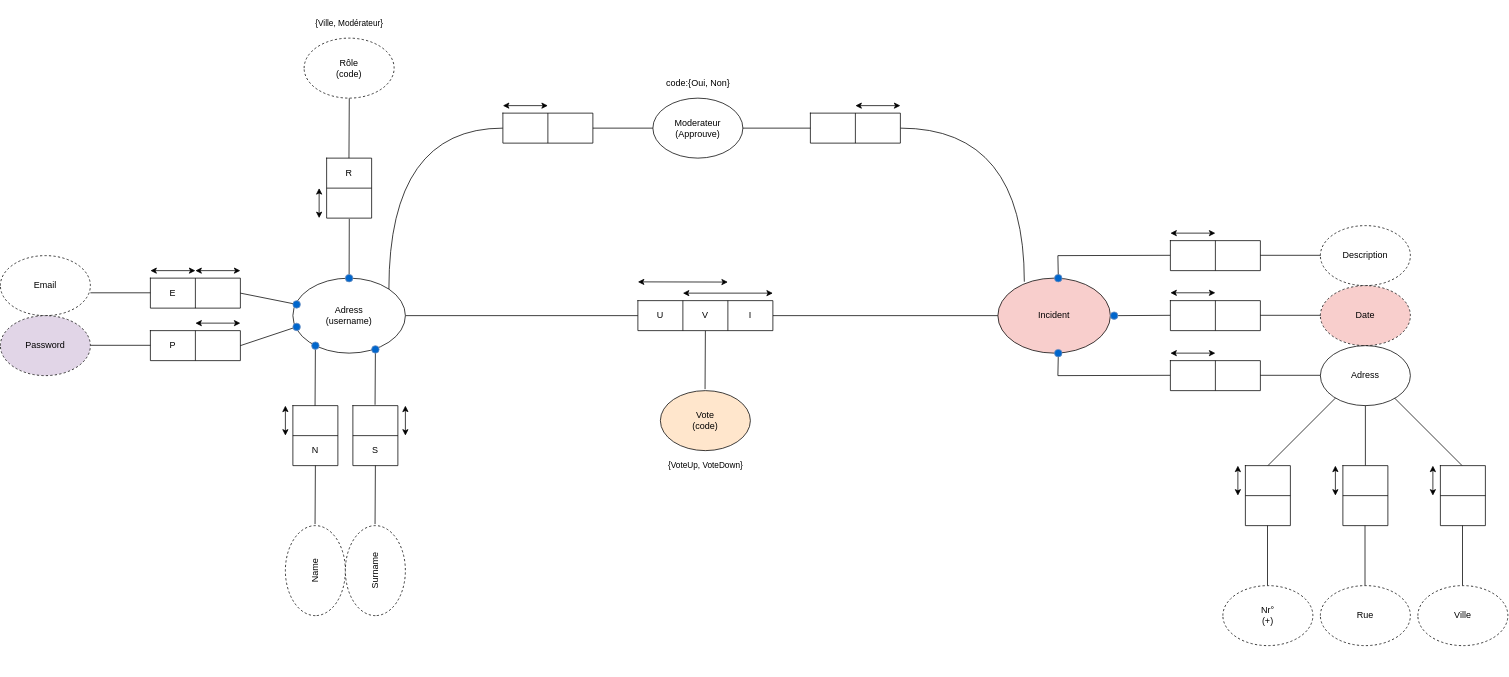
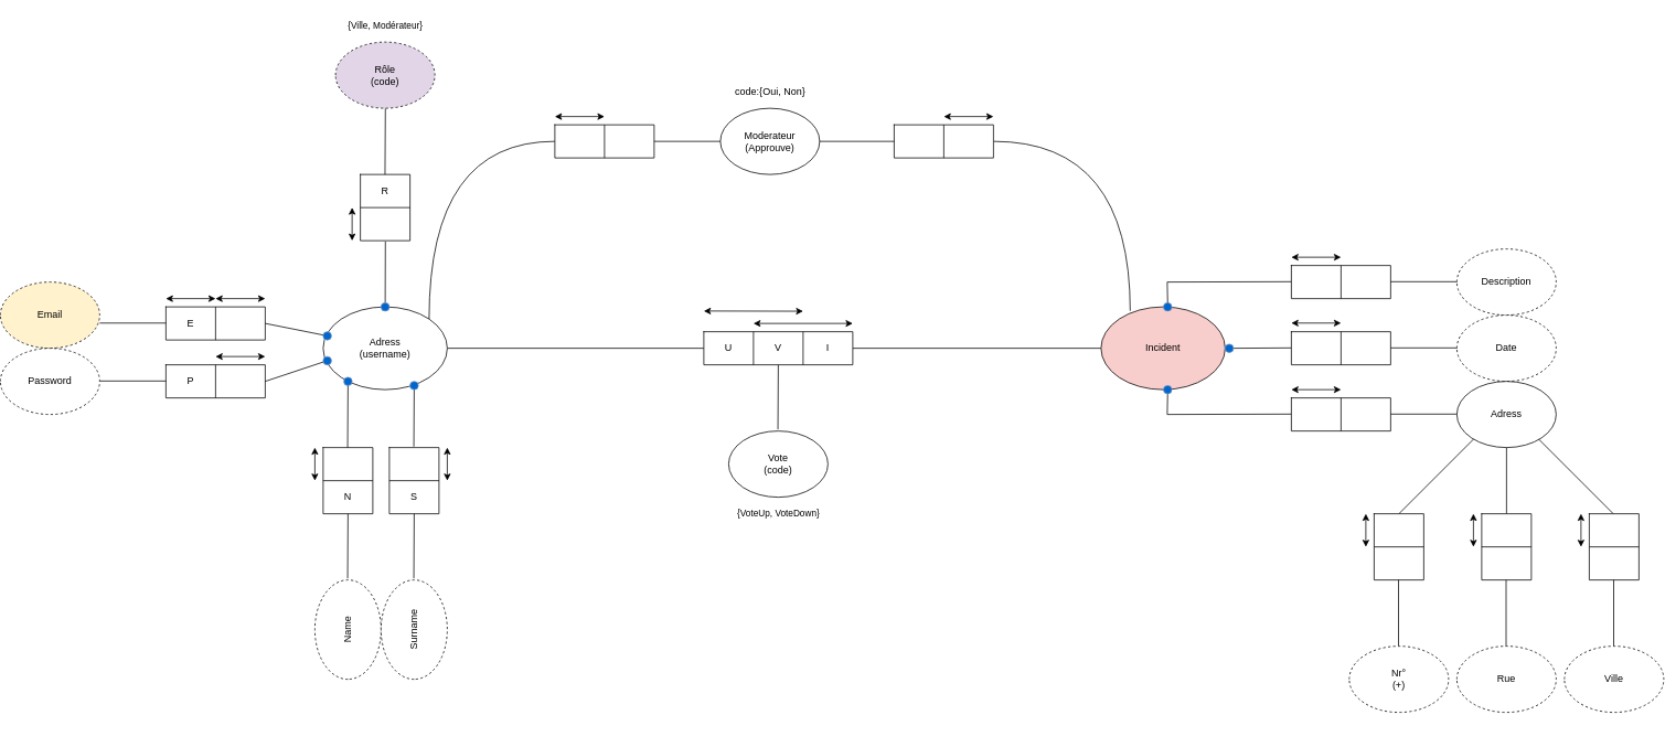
- <mxCell id="115" value="Rôle&lt;br&gt;(code)" style="ellipse;whiteSpace=wrap;html=1;direction=south;dashed=1;textDirection=ltr;labelPosition=center;verticalLabelPosition=middle;align=center;verticalAlign=middle;horizontal=0;rotation=90;" parent="1" vertex="1"><mxGeometry x="425" y="30" width="80" height="120" as="geometry" /></mxCell>
+ <mxCell id="115" value="Rôle&lt;br&gt;(code)" style="ellipse;whiteSpace=wrap;html=1;direction=south;dashed=1;textDirection=ltr;labelPosition=center;verticalLabelPosition=middle;align=center;verticalAlign=middle;horizontal=0;rotation=90;fillColor=#e1d5e7;" parent="1" vertex="1"><mxGeometry x="425" y="30" width="80" height="120" as="geometry" /></mxCell>
- <mxCell id="33" value="Email" style="ellipse;whiteSpace=wrap;html=1;direction=south;dashed=1;textDirection=ltr;labelPosition=center;verticalLabelPosition=middle;align=center;verticalAlign=middle;horizontal=0;rotation=90;" parent="1" vertex="1"><mxGeometry x="20" y="320" width="80" height="120" as="geometry" /></mxCell>
+ <mxCell id="33" value="Email" style="ellipse;whiteSpace=wrap;html=1;direction=south;dashed=1;textDirection=ltr;labelPosition=center;verticalLabelPosition=middle;align=center;verticalAlign=middle;horizontal=0;rotation=90;fillColor=#fff2cc;" parent="1" vertex="1"><mxGeometry x="20" y="320" width="80" height="120" as="geometry" /></mxCell>
- <mxCell id="56" value="Date" style="ellipse;whiteSpace=wrap;html=1;direction=south;dashed=1;textDirection=ltr;labelPosition=center;verticalLabelPosition=middle;align=center;verticalAlign=middle;horizontal=0;rotation=90;fillColor=#f8cecc;" parent="1" vertex="1"><mxGeometry x="1780" y="360" width="80" height="120" as="geometry" /></mxCell>
+ <mxCell id="56" value="Date" style="ellipse;whiteSpace=wrap;html=1;direction=south;dashed=1;textDirection=ltr;labelPosition=center;verticalLabelPosition=middle;align=center;verticalAlign=middle;horizontal=0;rotation=90;" parent="1" vertex="1"><mxGeometry x="1780" y="360" width="80" height="120" as="geometry" /></mxCell>
- <mxCell id="34" value="Password" style="ellipse;whiteSpace=wrap;html=1;direction=south;dashed=1;textDirection=ltr;labelPosition=center;verticalLabelPosition=middle;align=center;verticalAlign=middle;horizontal=0;rotation=90;fillColor=#e1d5e7;" parent="1" vertex="1"><mxGeometry x="20" y="400" width="80" height="120" as="geometry" /></mxCell>
+ <mxCell id="34" value="Password" style="ellipse;whiteSpace=wrap;html=1;direction=south;dashed=1;textDirection=ltr;labelPosition=center;verticalLabelPosition=middle;align=center;verticalAlign=middle;horizontal=0;rotation=90;" parent="1" vertex="1"><mxGeometry x="20" y="400" width="80" height="120" as="geometry" /></mxCell>
- <mxCell id="139" value="Vote&lt;br&gt;(code)" style="ellipse;whiteSpace=wrap;html=1;direction=south;horizontal=0;rotation=90;fillColor=#ffe6cc;" parent="1" vertex="1"><mxGeometry x="900" y="500" width="80" height="120" as="geometry" /></mxCell>
+ <mxCell id="139" value="Vote&lt;br&gt;(code)" style="ellipse;whiteSpace=wrap;html=1;direction=south;horizontal=0;rotation=90;" parent="1" vertex="1"><mxGeometry x="900" y="500" width="80" height="120" as="geometry" /></mxCell>
